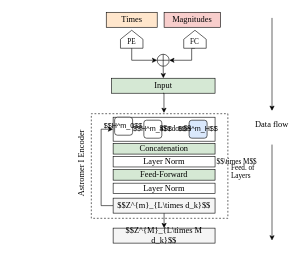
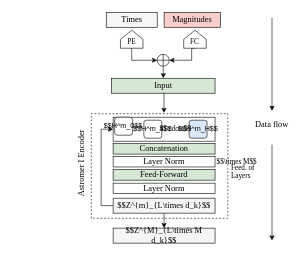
- <mxCell id="15" value="&lt;font style=&quot;font-size: 14px;&quot; face=&quot;Garamond&quot;&gt;Times&lt;/font&gt;" style="rounded=0;whiteSpace=wrap;html=1;rotation=0;fillColor=#ffe6cc;fontColor=#000000;strokeColor=#000000;" vertex="1" parent="1"><mxGeometry x="176.51" y="20" width="85" height="25" as="geometry" /></mxCell>
+ <mxCell id="15" value="&lt;font style=&quot;font-size: 14px;&quot; face=&quot;Garamond&quot;&gt;Times&lt;/font&gt;" style="rounded=0;whiteSpace=wrap;html=1;rotation=0;fillColor=#f5f5f5;fontColor=#000000;strokeColor=#000000;" vertex="1" parent="1"><mxGeometry x="176.51" y="20" width="85" height="25" as="geometry" /></mxCell>
